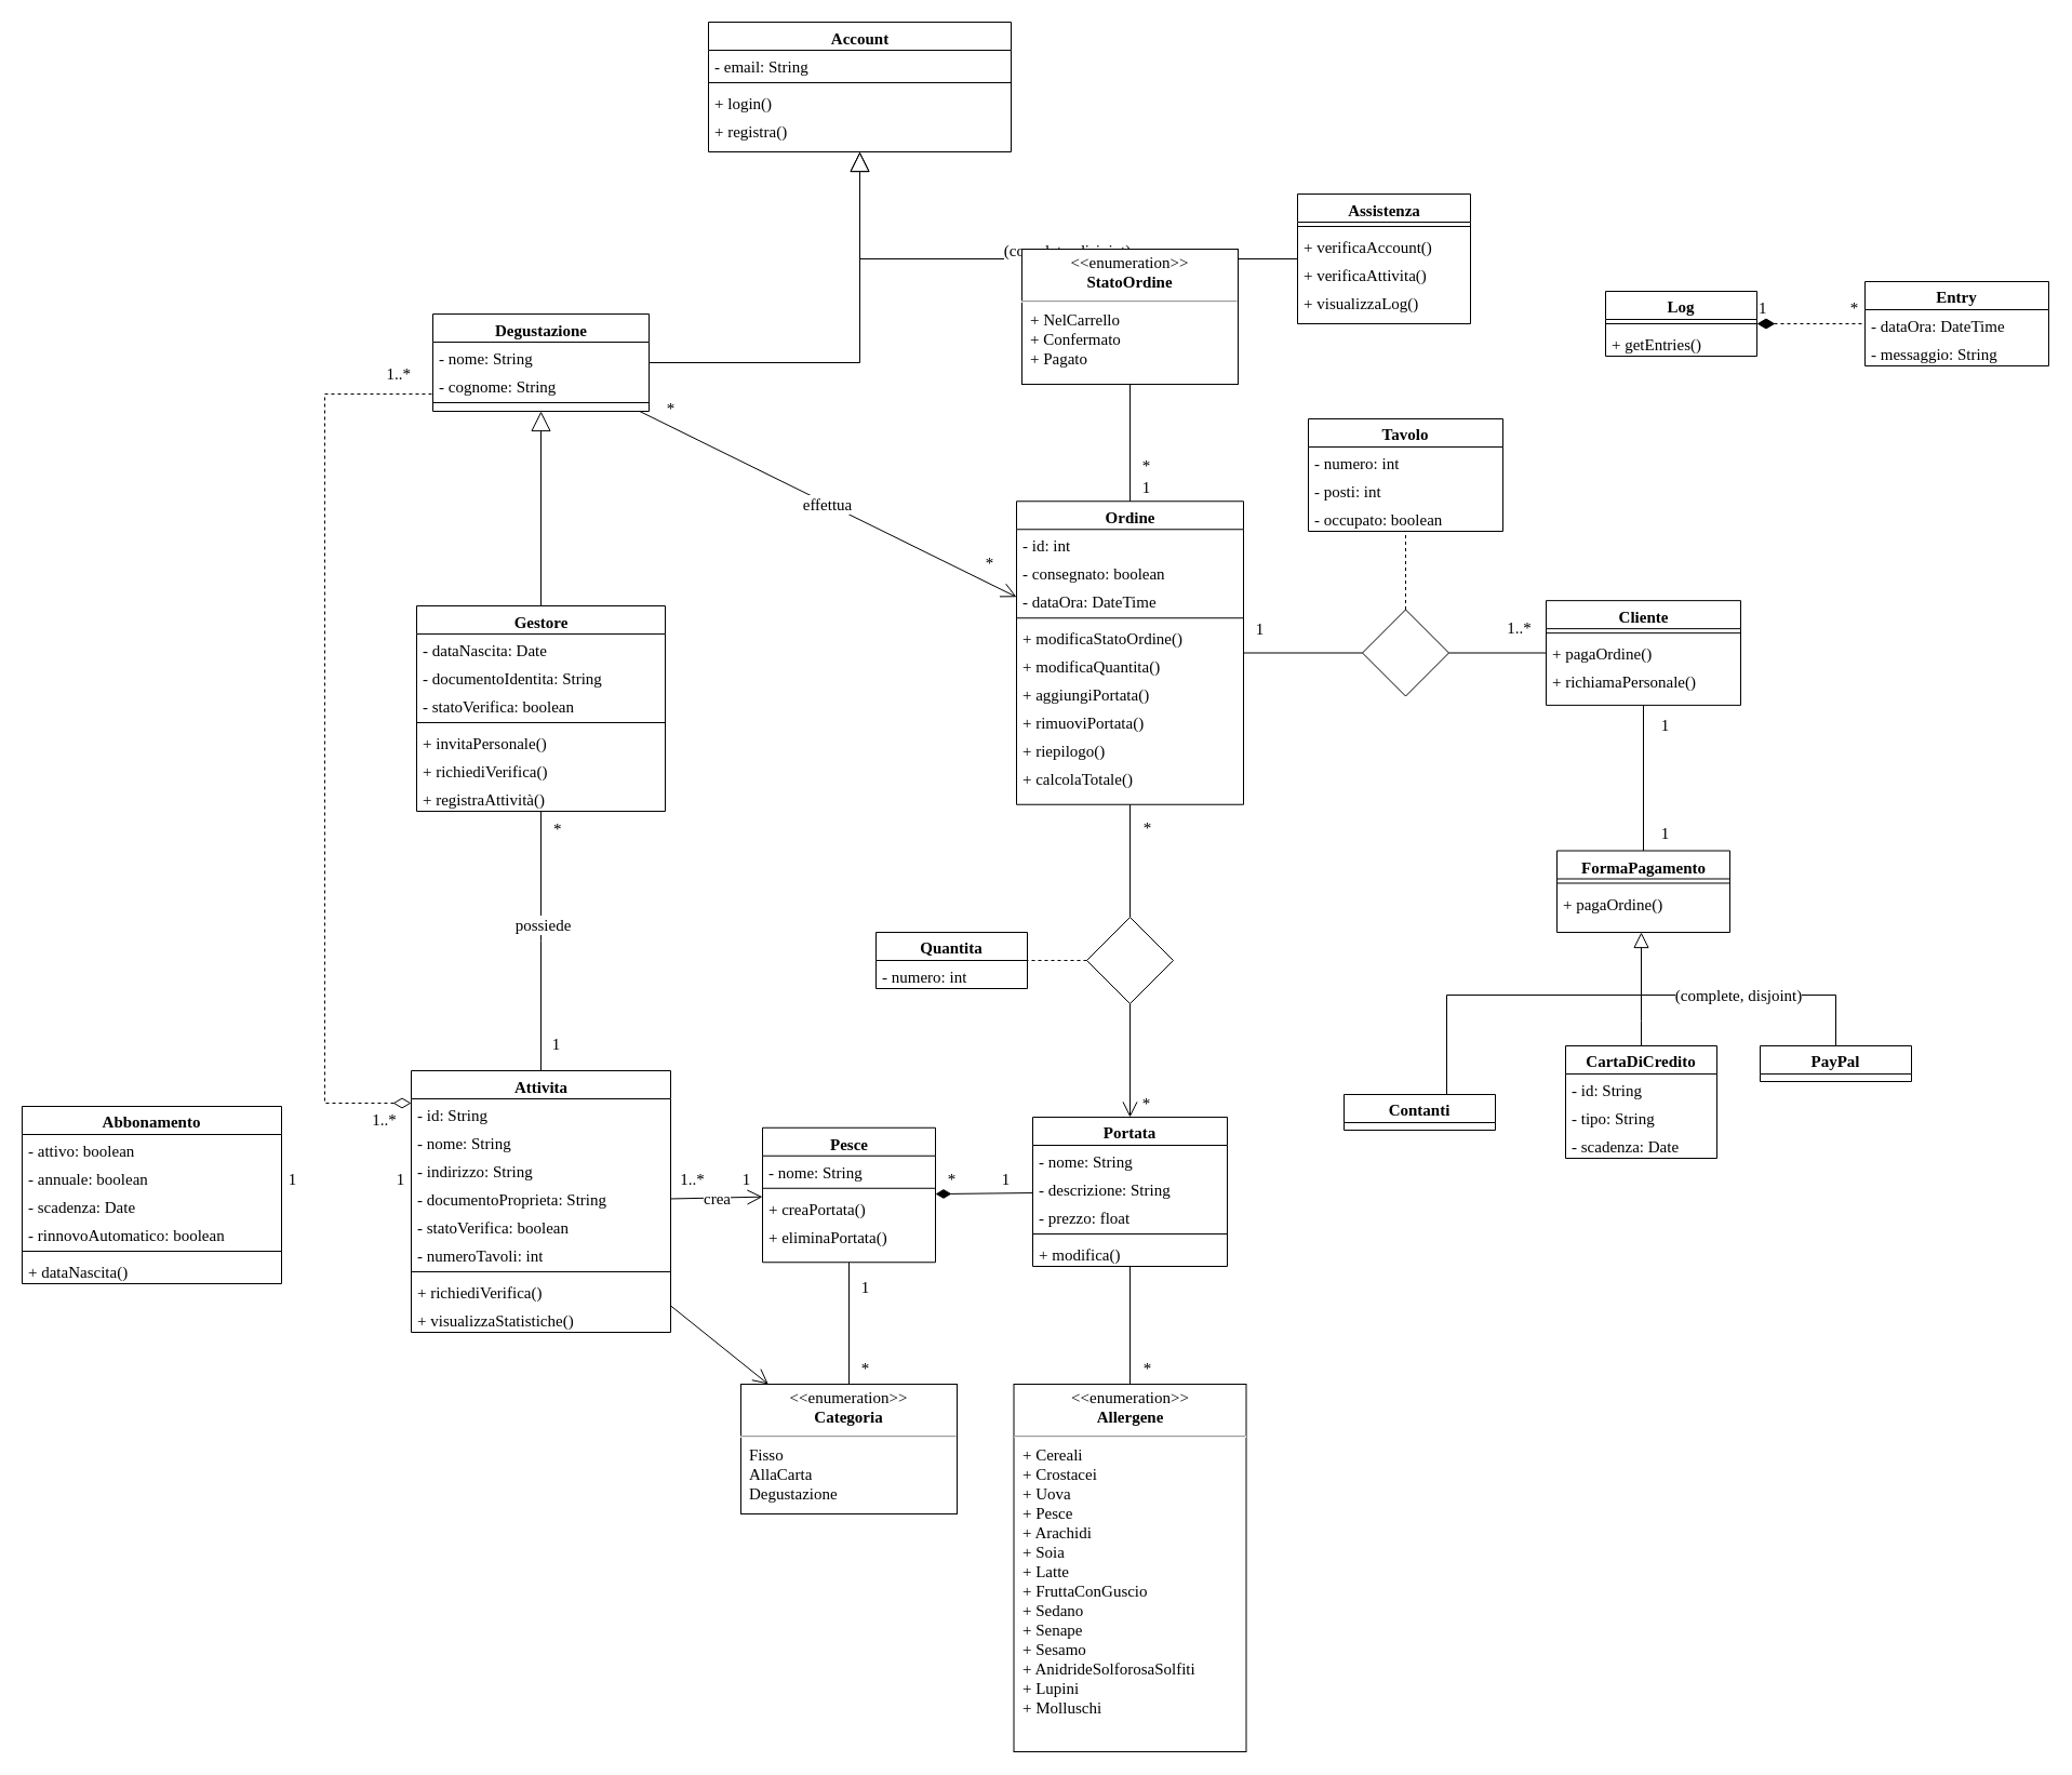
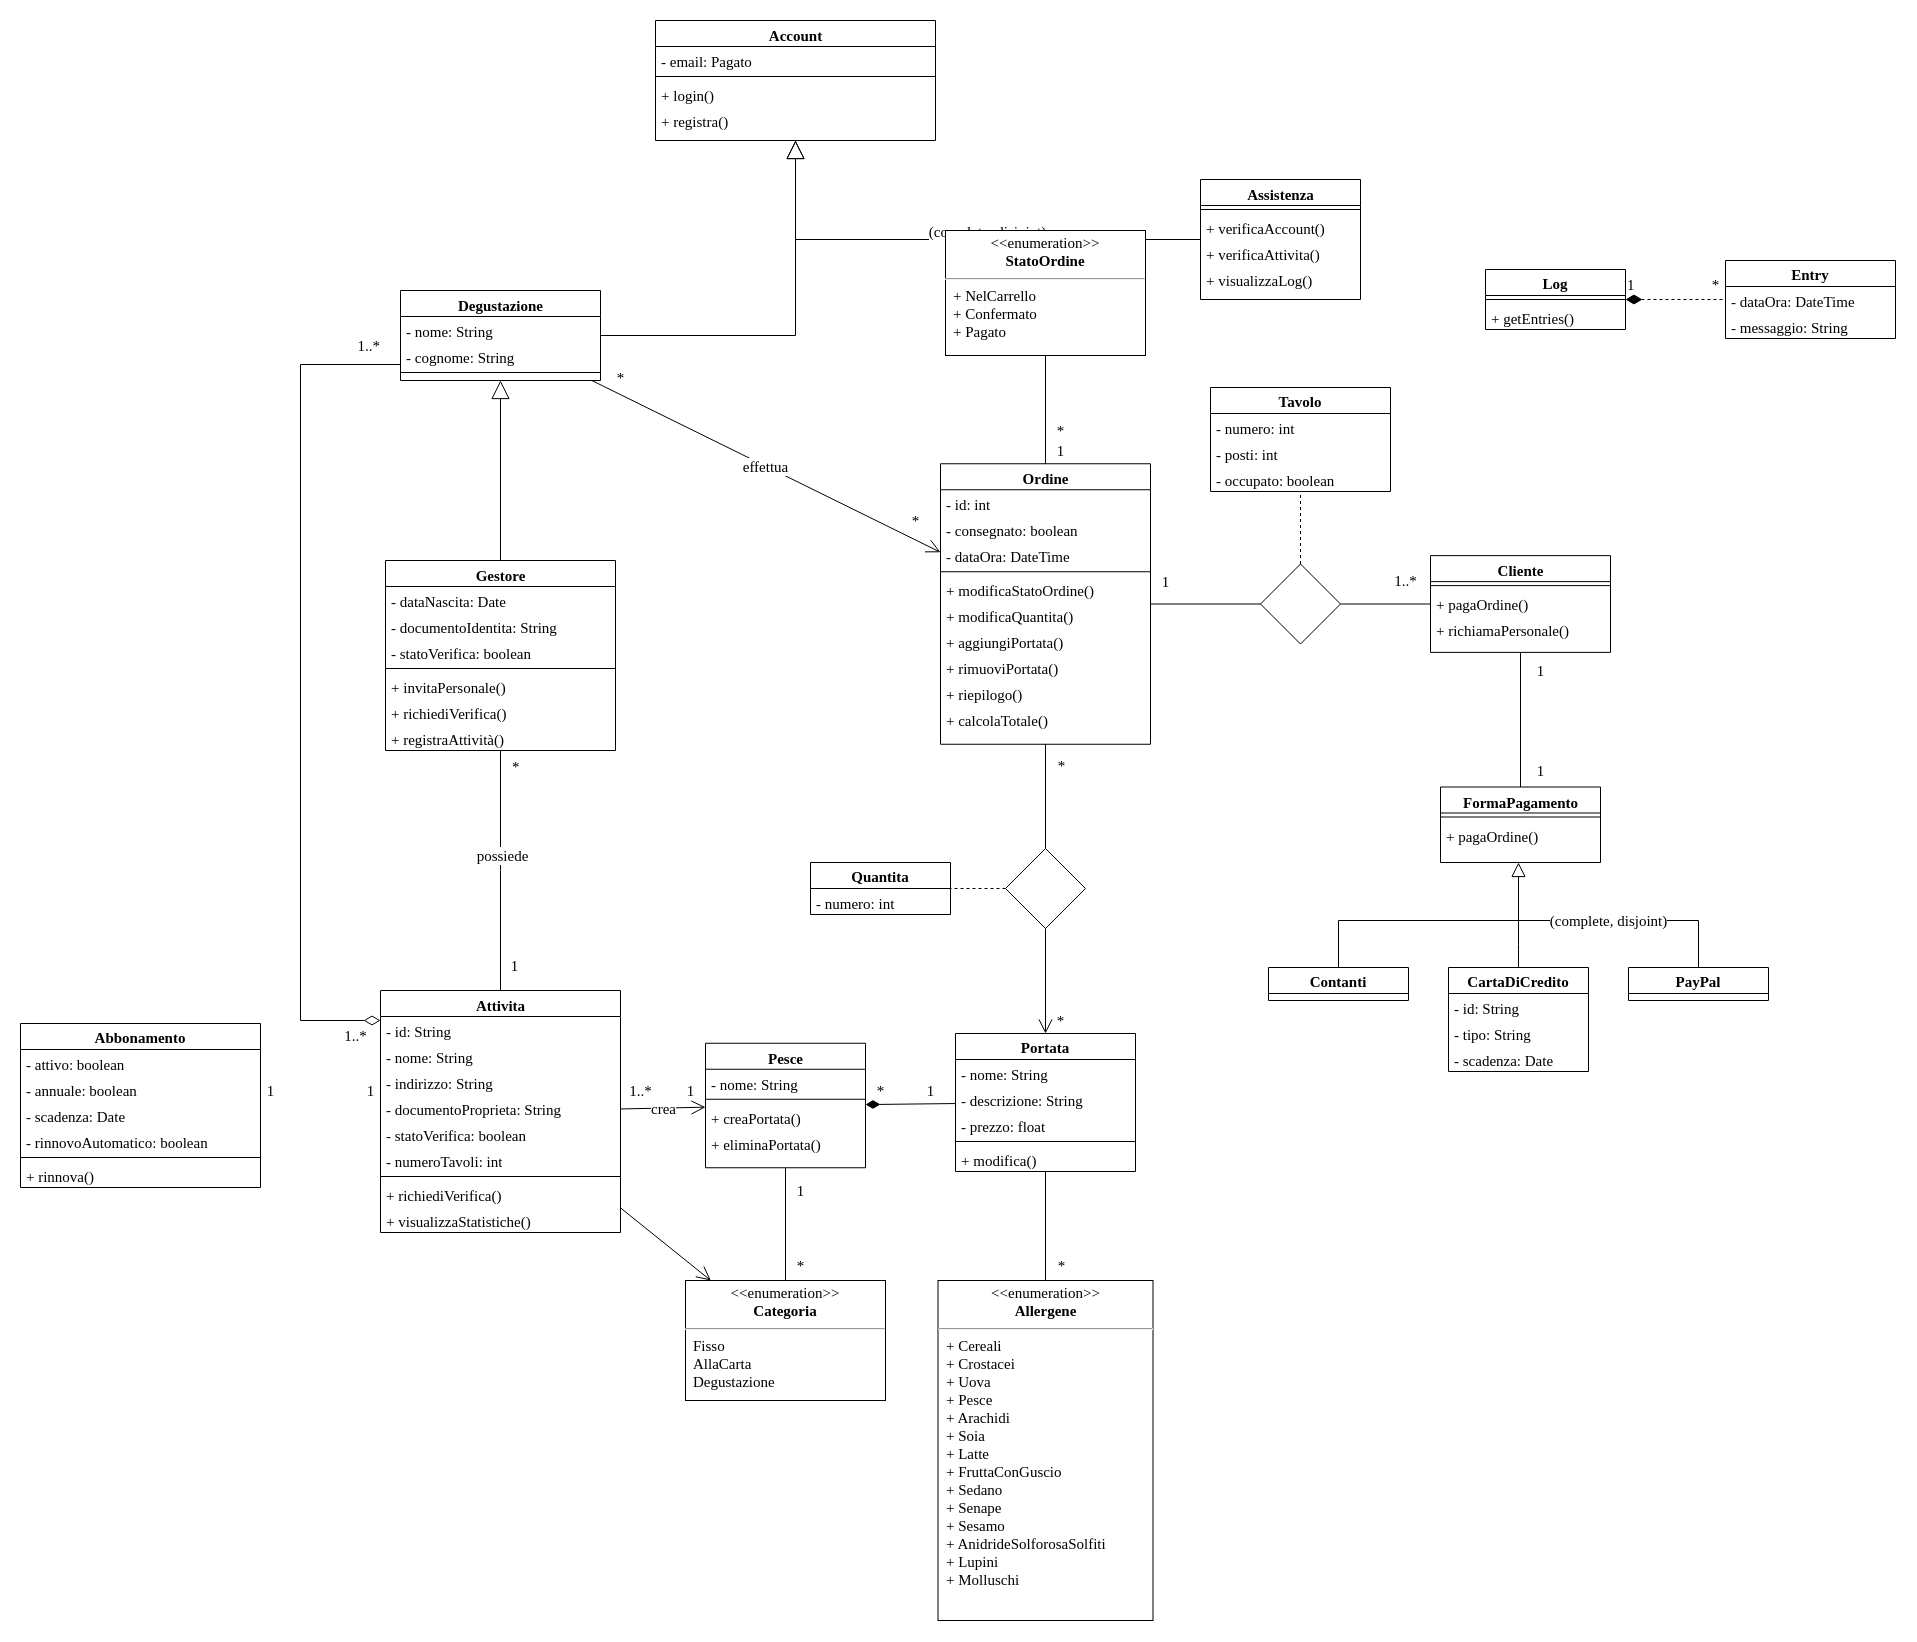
- <mxCell id="15" value="- email: String" style="text;html=1;strokeColor=none;fillColor=none;align=left;verticalAlign=top;spacingLeft=4;spacingRight=4;whiteSpace=wrap;overflow=hidden;rotatable=0;points=[[0,0.5],[1,0.5]];portConstraint=eastwest;fontSize=15;fontFamily=Verdana;" parent="14" vertex="1"><mxGeometry y="26" width="280" height="26" as="geometry" /></mxCell>
+ <mxCell id="15" value="- email: Pagato" style="text;html=1;strokeColor=none;fillColor=none;align=left;verticalAlign=top;spacingLeft=4;spacingRight=4;whiteSpace=wrap;overflow=hidden;rotatable=0;points=[[0,0.5],[1,0.5]];portConstraint=eastwest;fontSize=15;fontFamily=Verdana;" parent="14" vertex="1"><mxGeometry y="26" width="280" height="26" as="geometry" /></mxCell>
- <mxCell id="90" value="" style="endArrow=none;html=1;endSize=12;startArrow=diamondThin;startSize=14;startFill=0;edgeStyle=orthogonalEdgeStyle;rounded=0;fontFamily=Verdana;fontSize=15;endFill=0;dashed=1;" parent="1" source="24" target="2" edge="1"><mxGeometry relative="1" as="geometry"><mxPoint x="560" y="800" as="sourcePoint" /><mxPoint x="720" y="800" as="targetPoint" /><Array as="points"><mxPoint x="300" y="1020" /><mxPoint x="300" y="364" /></Array></mxGeometry></mxCell>
+ <mxCell id="90" value="" style="endArrow=none;html=1;endSize=12;startArrow=diamondThin;startSize=14;startFill=0;edgeStyle=orthogonalEdgeStyle;rounded=0;fontFamily=Verdana;fontSize=15;endFill=0;" parent="1" source="24" target="2" edge="1"><mxGeometry relative="1" as="geometry"><mxPoint x="560" y="800" as="sourcePoint" /><mxPoint x="720" y="800" as="targetPoint" /><Array as="points"><mxPoint x="300" y="1020" /><mxPoint x="300" y="364" /></Array></mxGeometry></mxCell>
- <mxCell id="115" value="Contanti" style="swimlane;fontStyle=1;childLayout=stackLayout;horizontal=1;startSize=26;fillColor=none;horizontalStack=0;resizeParent=1;resizeParentMax=0;resizeLast=0;collapsible=1;marginBottom=0;fontFamily=Verdana;fontSize=15;" parent="1" vertex="1"><mxGeometry x="1243" y="1012" width="140" height="33" as="geometry" /></mxCell>
+ <mxCell id="115" value="Contanti" style="swimlane;fontStyle=1;childLayout=stackLayout;horizontal=1;startSize=26;fillColor=none;horizontalStack=0;resizeParent=1;resizeParentMax=0;resizeLast=0;collapsible=1;marginBottom=0;fontFamily=Verdana;fontSize=15;" parent="1" vertex="1"><mxGeometry x="1268" y="967" width="140" height="33" as="geometry" /></mxCell>
- <mxCell id="89" value="+ dataNascita()" style="text;strokeColor=none;fillColor=none;align=left;verticalAlign=top;spacingLeft=4;spacingRight=4;overflow=hidden;rotatable=0;points=[[0,0.5],[1,0.5]];portConstraint=eastwest;fontFamily=Verdana;fontSize=15;" parent="83" vertex="1"><mxGeometry y="138" width="240" height="26" as="geometry" /></mxCell>
+ <mxCell id="89" value="+ rinnova()" style="text;strokeColor=none;fillColor=none;align=left;verticalAlign=top;spacingLeft=4;spacingRight=4;overflow=hidden;rotatable=0;points=[[0,0.5],[1,0.5]];portConstraint=eastwest;fontFamily=Verdana;fontSize=15;" parent="83" vertex="1"><mxGeometry y="138" width="240" height="26" as="geometry" /></mxCell>
